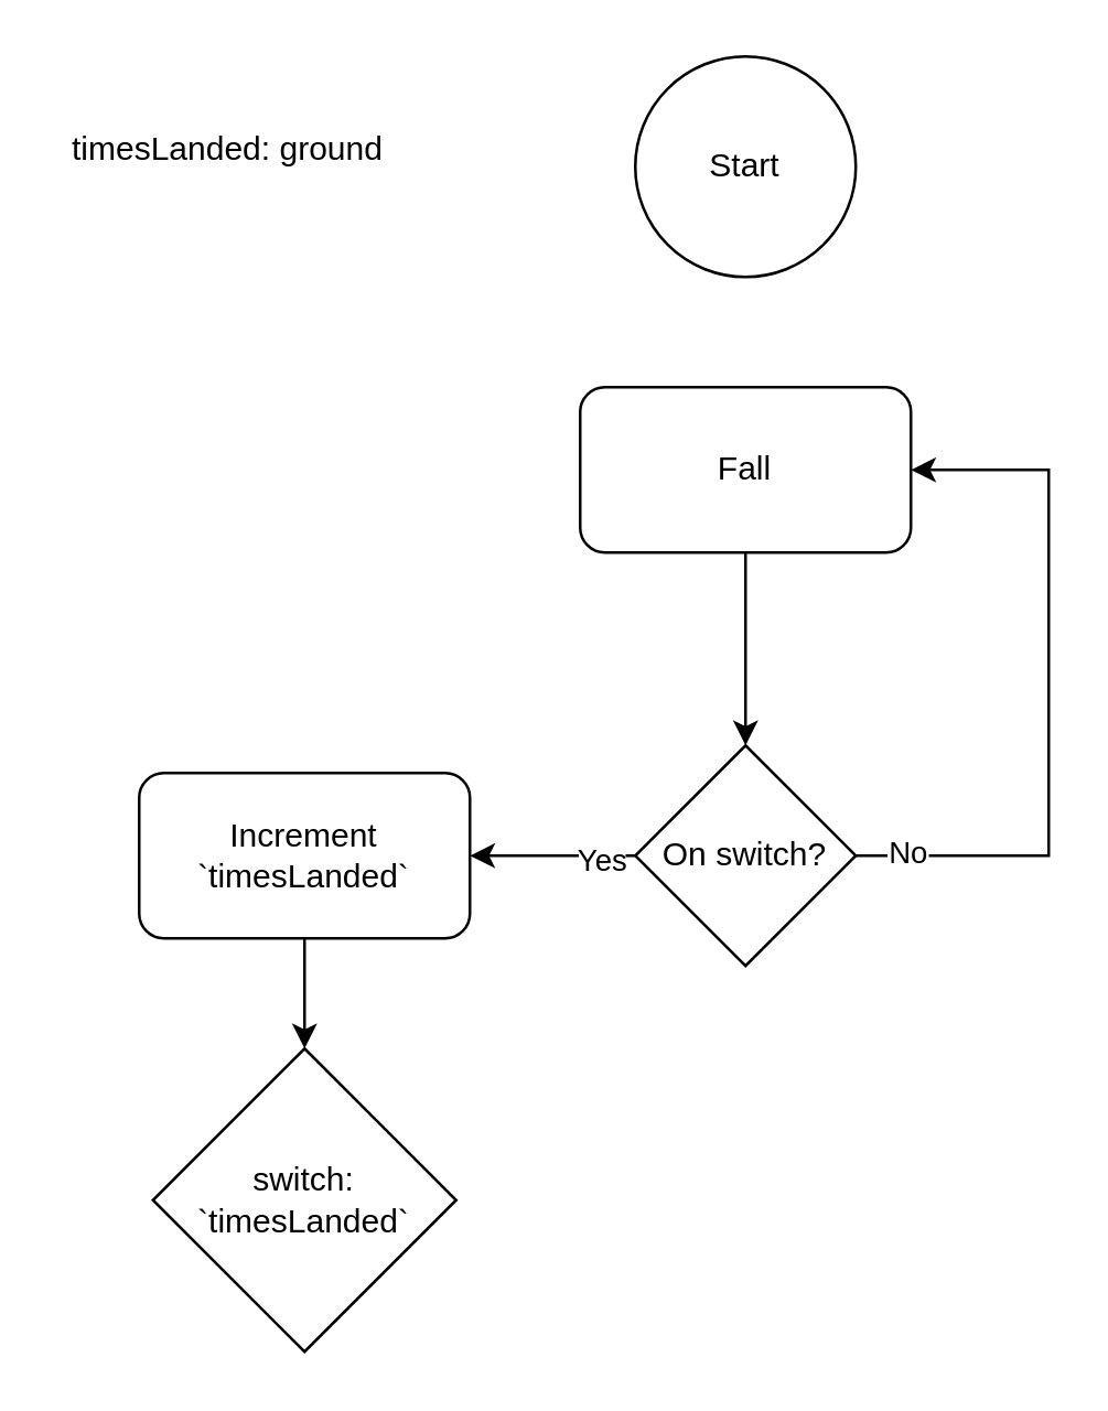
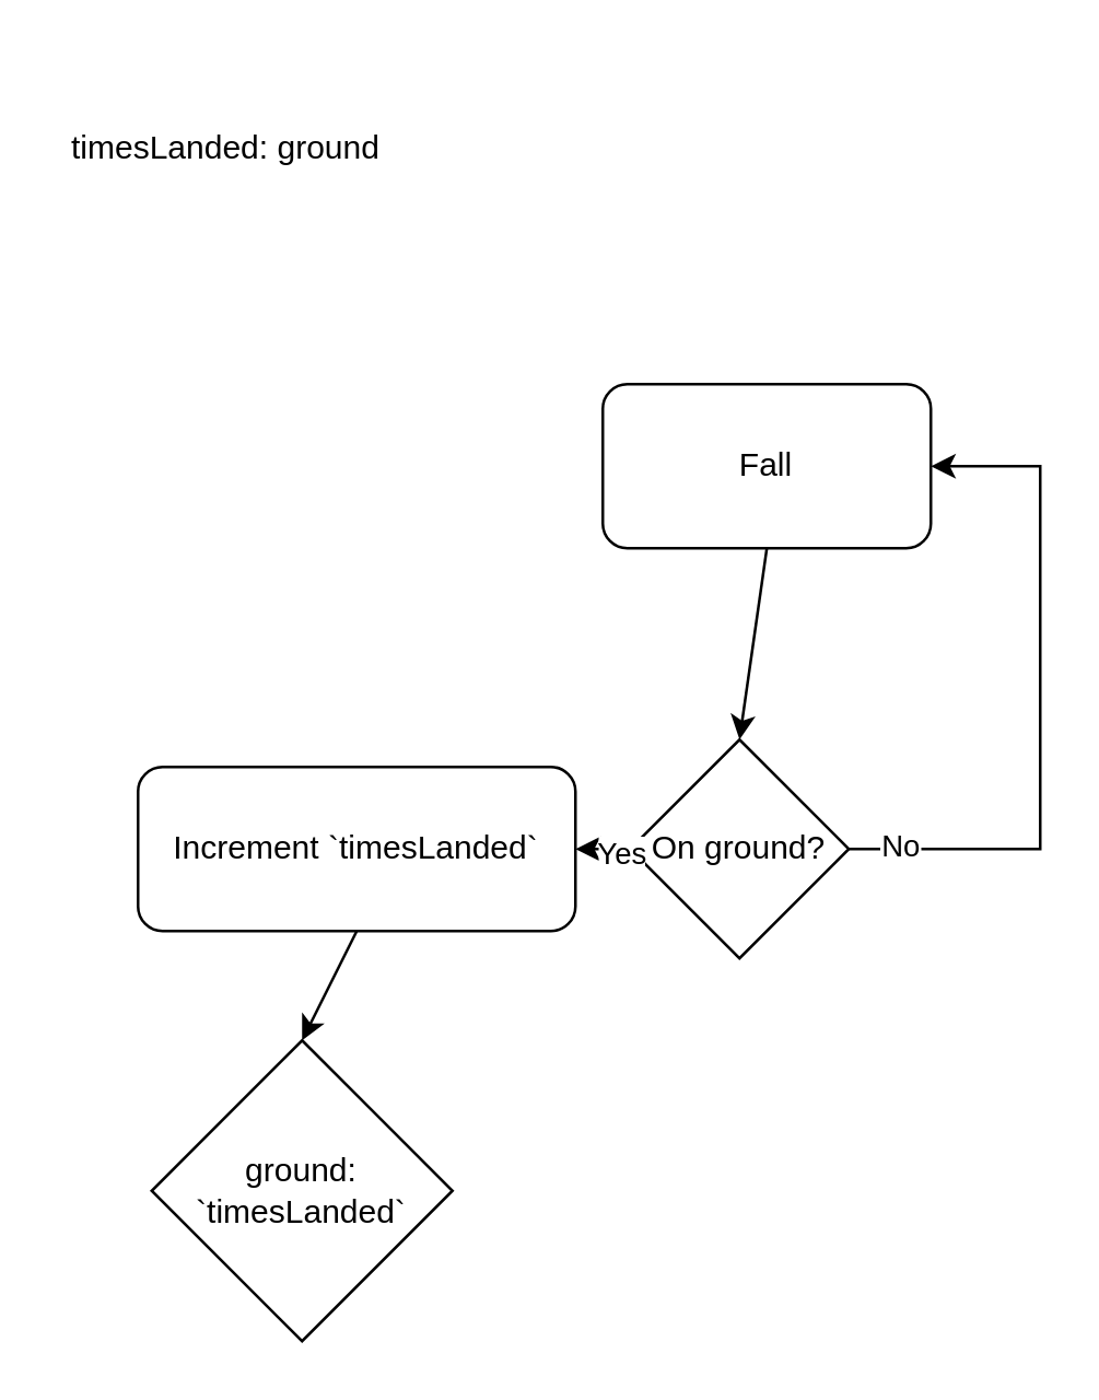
- <mxCell id="6" value="Start" style="ellipse;whiteSpace=wrap;html=1;aspect=fixed;" vertex="1" parent="1"><mxGeometry x="230" y="20" width="80" height="80" as="geometry" /></mxCell>
- <mxCell id="2" value="Fall" style="rounded=1;whiteSpace=wrap;html=1;" vertex="1" parent="1"><mxGeometry x="210" y="140" width="120" height="60" as="geometry" /></mxCell>
+ <mxCell id="2" value="Fall" style="rounded=1;whiteSpace=wrap;html=1;" vertex="1" parent="1"><mxGeometry x="220" y="140" width="120" height="60" as="geometry" /></mxCell>
- <mxCell id="11" value="Increment `timesLanded`" style="rounded=1;whiteSpace=wrap;html=1;" vertex="1" parent="1"><mxGeometry x="50" y="280" width="120" height="60" as="geometry" /></mxCell>
+ <mxCell id="11" value="Increment `timesLanded`" style="rounded=1;whiteSpace=wrap;html=1;" vertex="1" parent="1"><mxGeometry x="50" y="280" width="160" height="60" as="geometry" /></mxCell>
- <mxCell id="3" value="On switch?" style="rhombus;whiteSpace=wrap;html=1;" vertex="1" parent="1"><mxGeometry x="230" y="270" width="80" height="80" as="geometry" /></mxCell>
+ <mxCell id="3" value="On ground?" style="rhombus;whiteSpace=wrap;html=1;" vertex="1" parent="1"><mxGeometry x="230" y="270" width="80" height="80" as="geometry" /></mxCell>
- <mxCell id="13" value="switch:&lt;div&gt;`timesLanded`&lt;/div&gt;" style="rhombus;whiteSpace=wrap;html=1;" vertex="1" parent="1"><mxGeometry x="55" y="380" width="110" height="110" as="geometry" /></mxCell>
+ <mxCell id="13" value="ground:&lt;div&gt;`timesLanded`&lt;/div&gt;" style="rhombus;whiteSpace=wrap;html=1;" vertex="1" parent="1"><mxGeometry x="55" y="380" width="110" height="110" as="geometry" /></mxCell>
